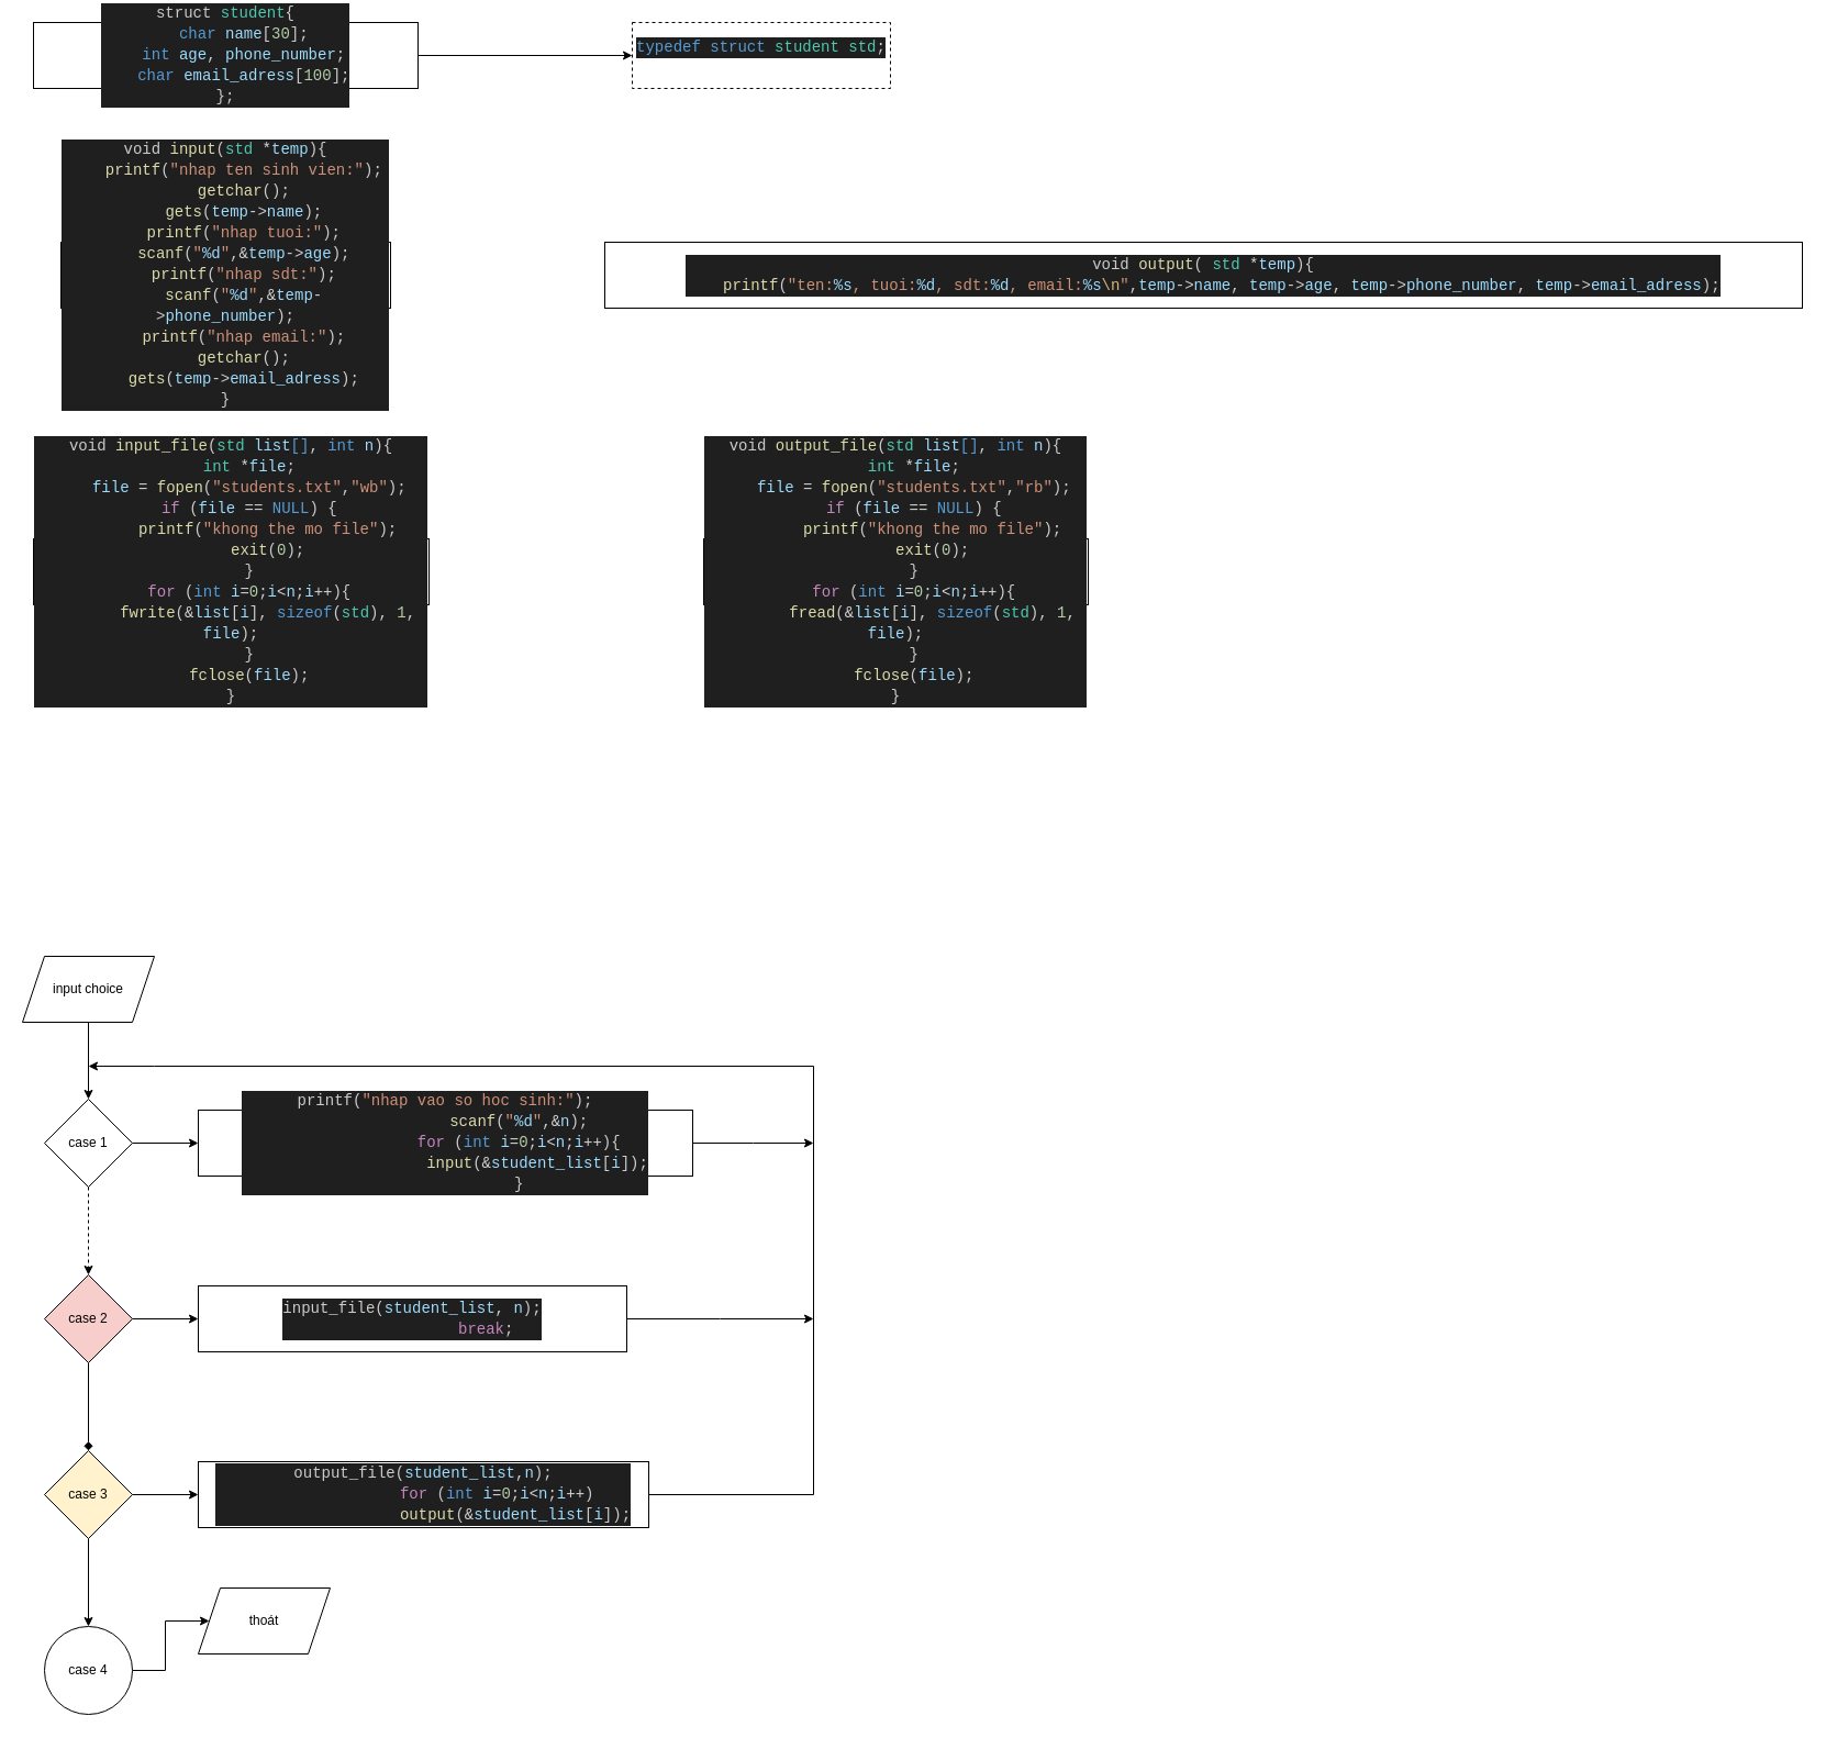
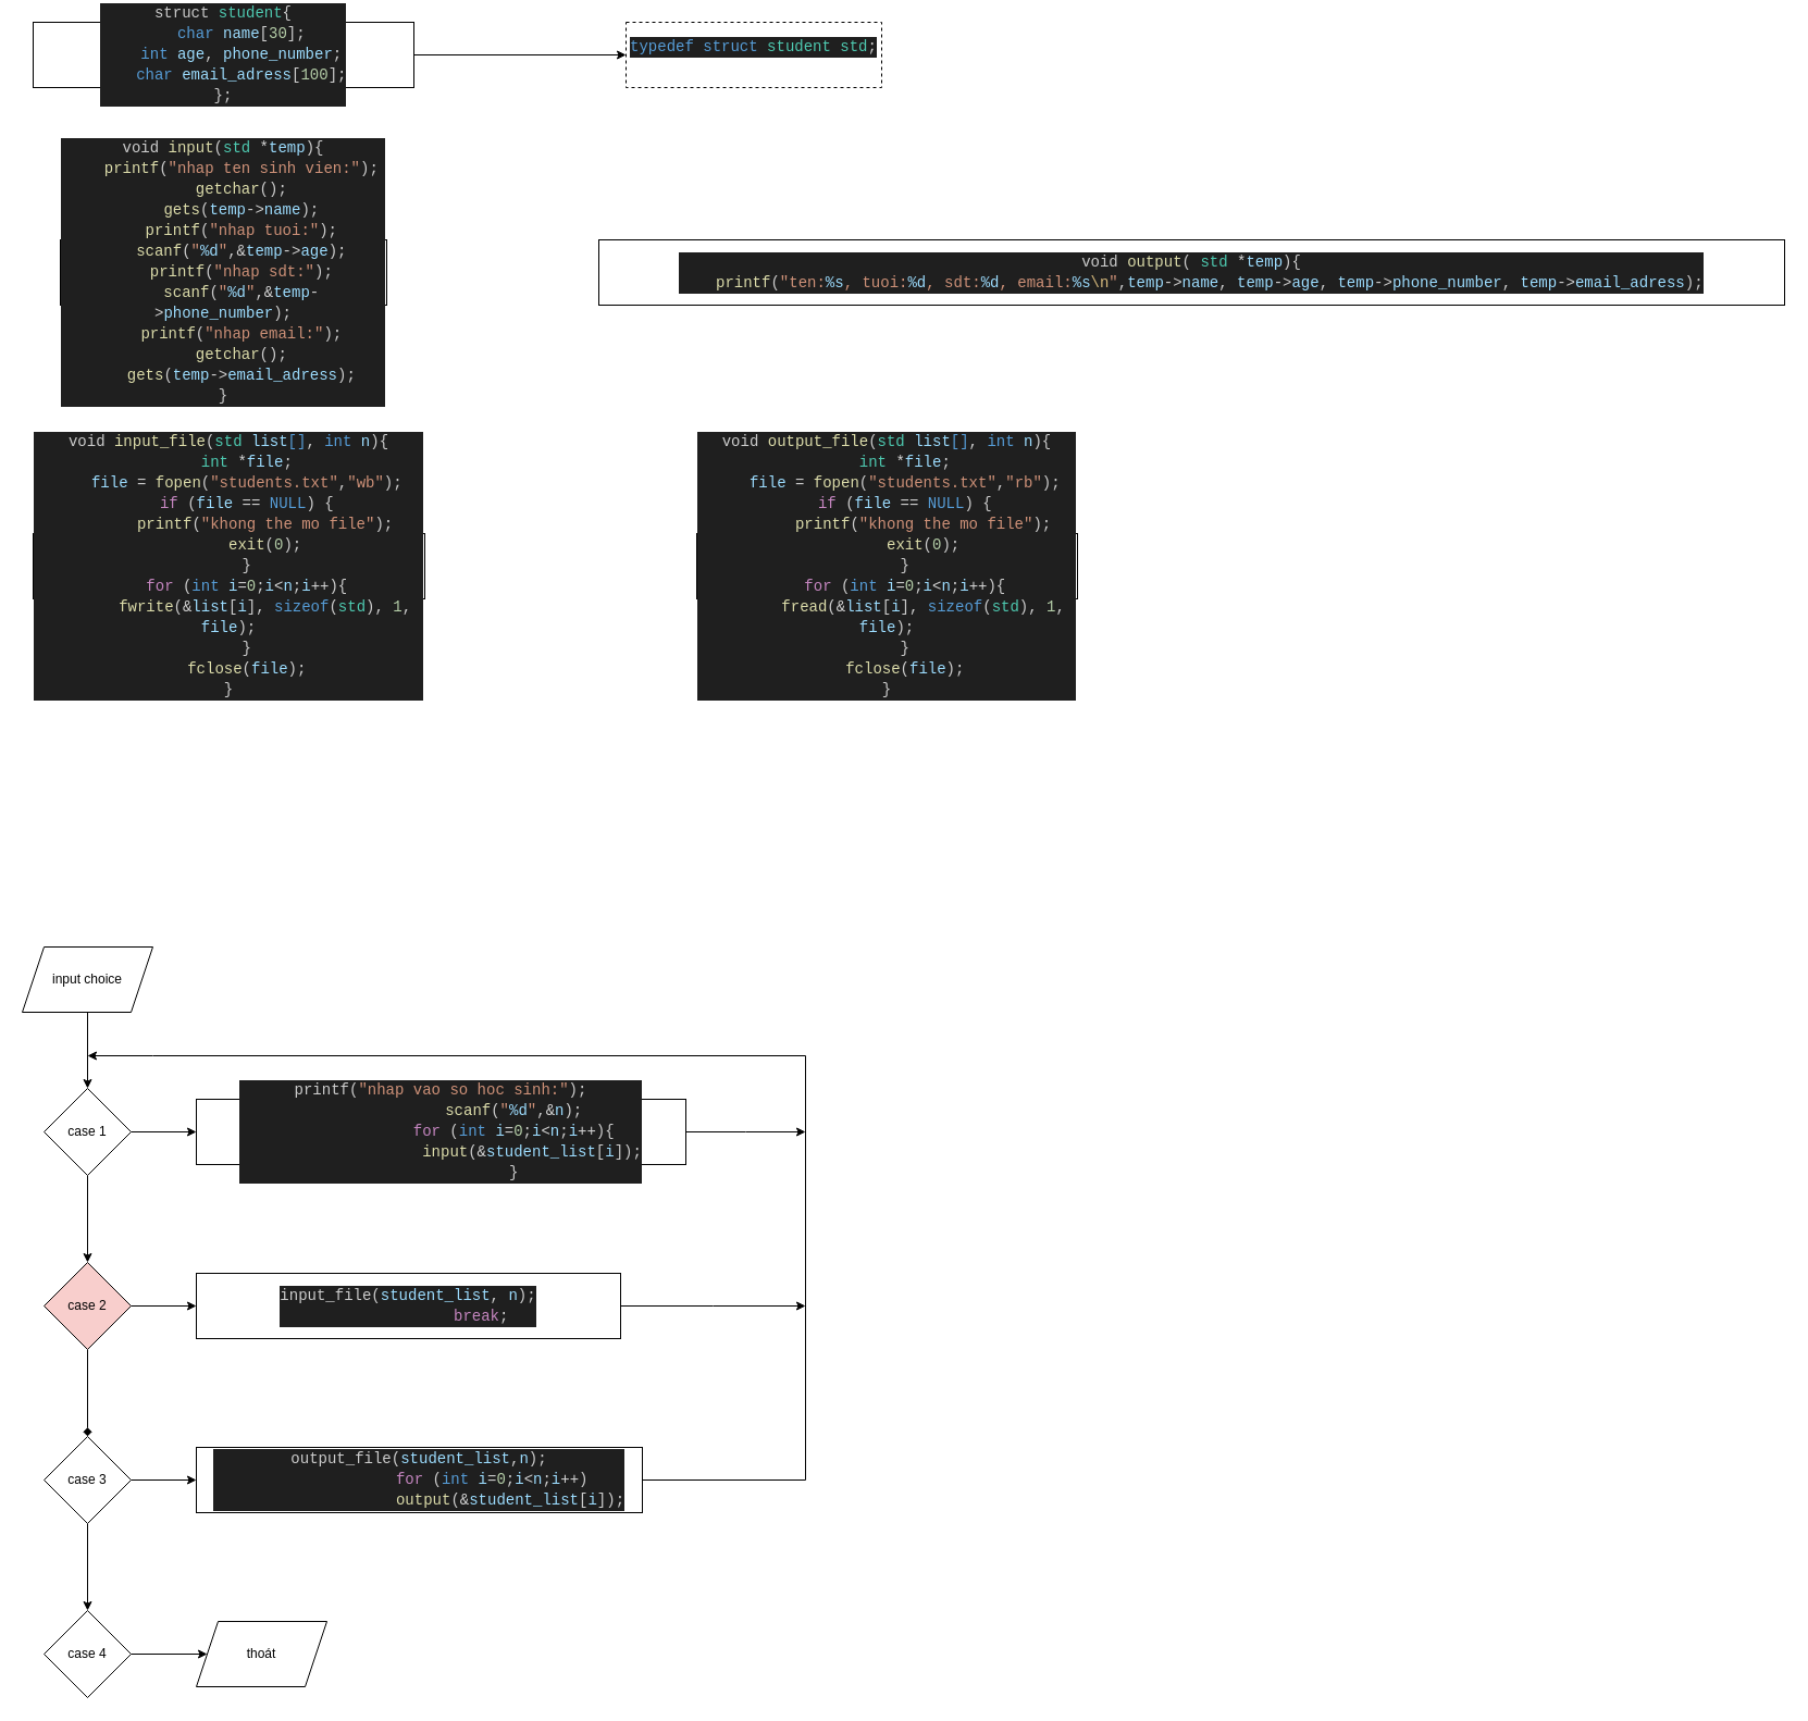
- <mxCell id="12" value="" style="edgeStyle=orthogonalEdgeStyle;rounded=0;orthogonalLoop=1;jettySize=auto;html=1;dashed=1;" parent="1" source="13" target="18" edge="1"><mxGeometry relative="1" as="geometry" /></mxCell>
+ <mxCell id="12" value="" style="edgeStyle=orthogonalEdgeStyle;rounded=0;orthogonalLoop=1;jettySize=auto;html=1;" parent="1" source="13" target="18" edge="1"><mxGeometry relative="1" as="geometry" /></mxCell>
- <mxCell id="23" value="case 3" style="rhombus;whiteSpace=wrap;html=1;fillColor=#fff2cc;" parent="1" vertex="1"><mxGeometry x="40" y="1320" width="80" height="80" as="geometry" /></mxCell>
+ <mxCell id="23" value="case 3" style="rhombus;whiteSpace=wrap;html=1;" parent="1" vertex="1"><mxGeometry x="40" y="1320" width="80" height="80" as="geometry" /></mxCell>
- <mxCell id="28" value="thoát" style="shape=parallelogram;perimeter=parallelogramPerimeter;whiteSpace=wrap;html=1;fixedSize=1;" parent="1" vertex="1"><mxGeometry x="180" y="1445" width="120" height="60" as="geometry" /></mxCell>
+ <mxCell id="28" value="thoát" style="shape=parallelogram;perimeter=parallelogramPerimeter;whiteSpace=wrap;html=1;fixedSize=1;" parent="1" vertex="1"><mxGeometry x="180" y="1490" width="120" height="60" as="geometry" /></mxCell>
- <mxCell id="27" value="case 4" style="ellipse;whiteSpace=wrap;html=1;" parent="1" vertex="1"><mxGeometry x="40" y="1480" width="80" height="80" as="geometry" /></mxCell>
+ <mxCell id="27" value="case 4" style="rhombus;whiteSpace=wrap;html=1;" parent="1" vertex="1"><mxGeometry x="40" y="1480" width="80" height="80" as="geometry" /></mxCell>
